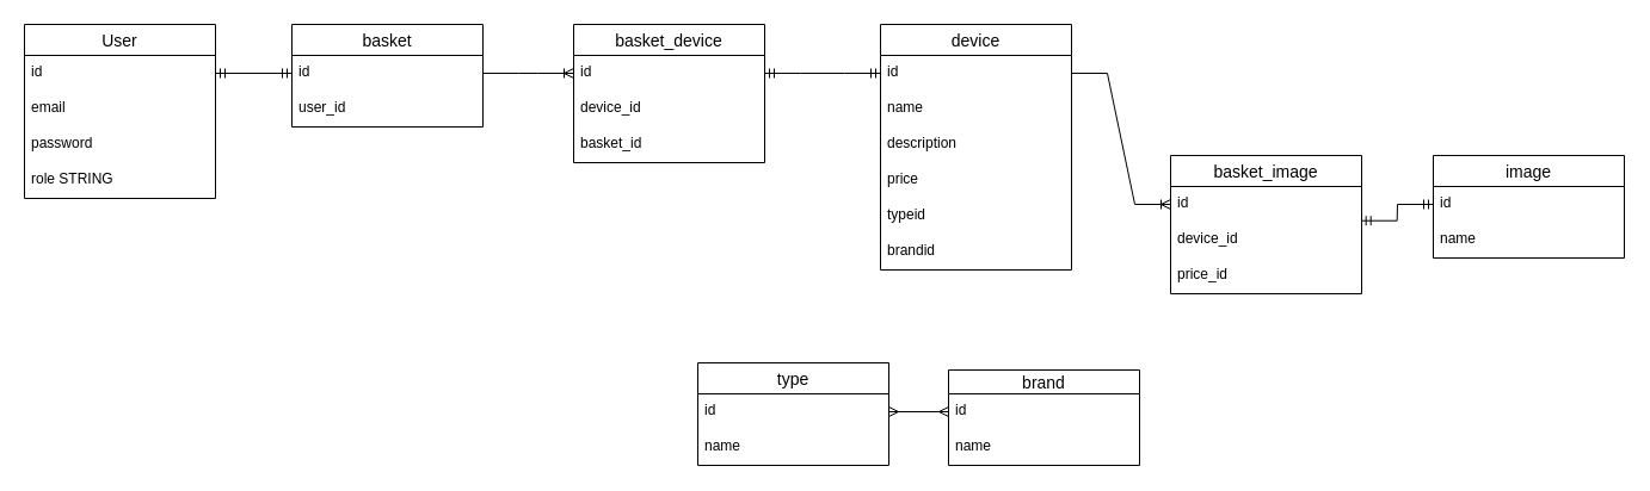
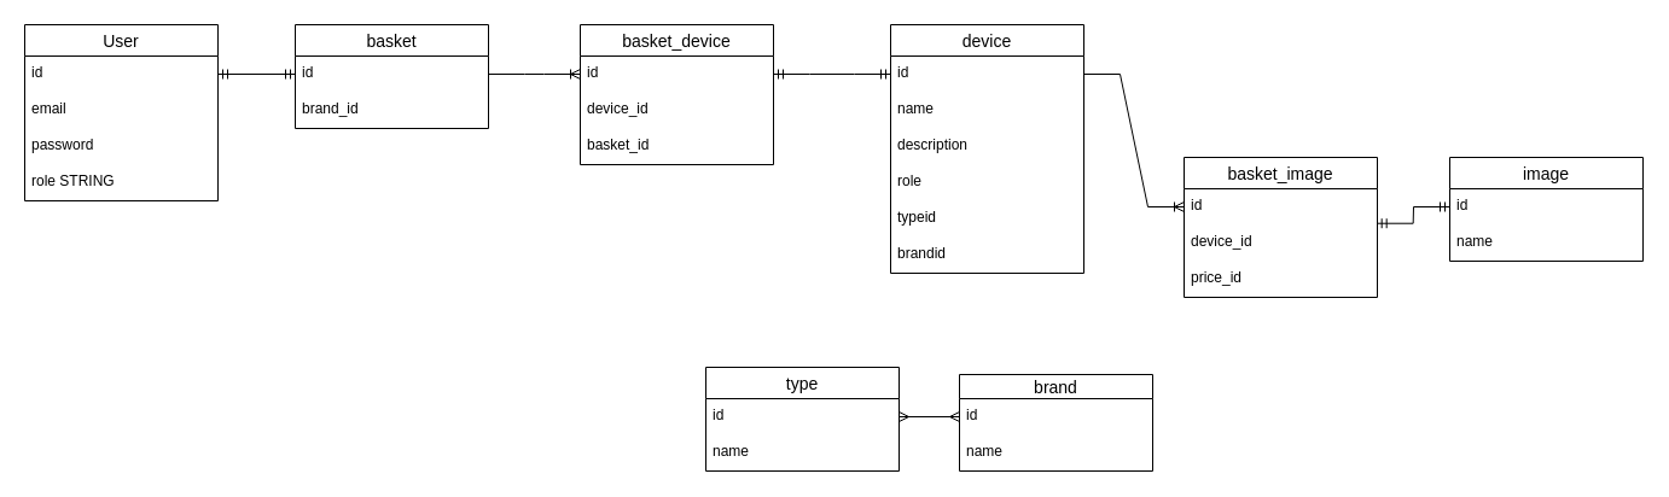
- <mxCell id="9" value="user_id" style="text;strokeColor=none;fillColor=none;spacingLeft=4;spacingRight=4;overflow=hidden;rotatable=0;points=[[0,0.5],[1,0.5]];portConstraint=eastwest;fontSize=12;" parent="7" vertex="1"><mxGeometry y="56" width="160" height="30" as="geometry" /></mxCell>
+ <mxCell id="9" value="brand_id" style="text;strokeColor=none;fillColor=none;spacingLeft=4;spacingRight=4;overflow=hidden;rotatable=0;points=[[0,0.5],[1,0.5]];portConstraint=eastwest;fontSize=12;" parent="7" vertex="1"><mxGeometry y="56" width="160" height="30" as="geometry" /></mxCell>
- <mxCell id="15" value="price" style="text;strokeColor=none;fillColor=none;spacingLeft=4;spacingRight=4;overflow=hidden;rotatable=0;points=[[0,0.5],[1,0.5]];portConstraint=eastwest;fontSize=12;" parent="11" vertex="1"><mxGeometry y="116" width="160" height="30" as="geometry" /></mxCell>
+ <mxCell id="15" value="role" style="text;strokeColor=none;fillColor=none;spacingLeft=4;spacingRight=4;overflow=hidden;rotatable=0;points=[[0,0.5],[1,0.5]];portConstraint=eastwest;fontSize=12;" parent="11" vertex="1"><mxGeometry y="116" width="160" height="30" as="geometry" /></mxCell>
